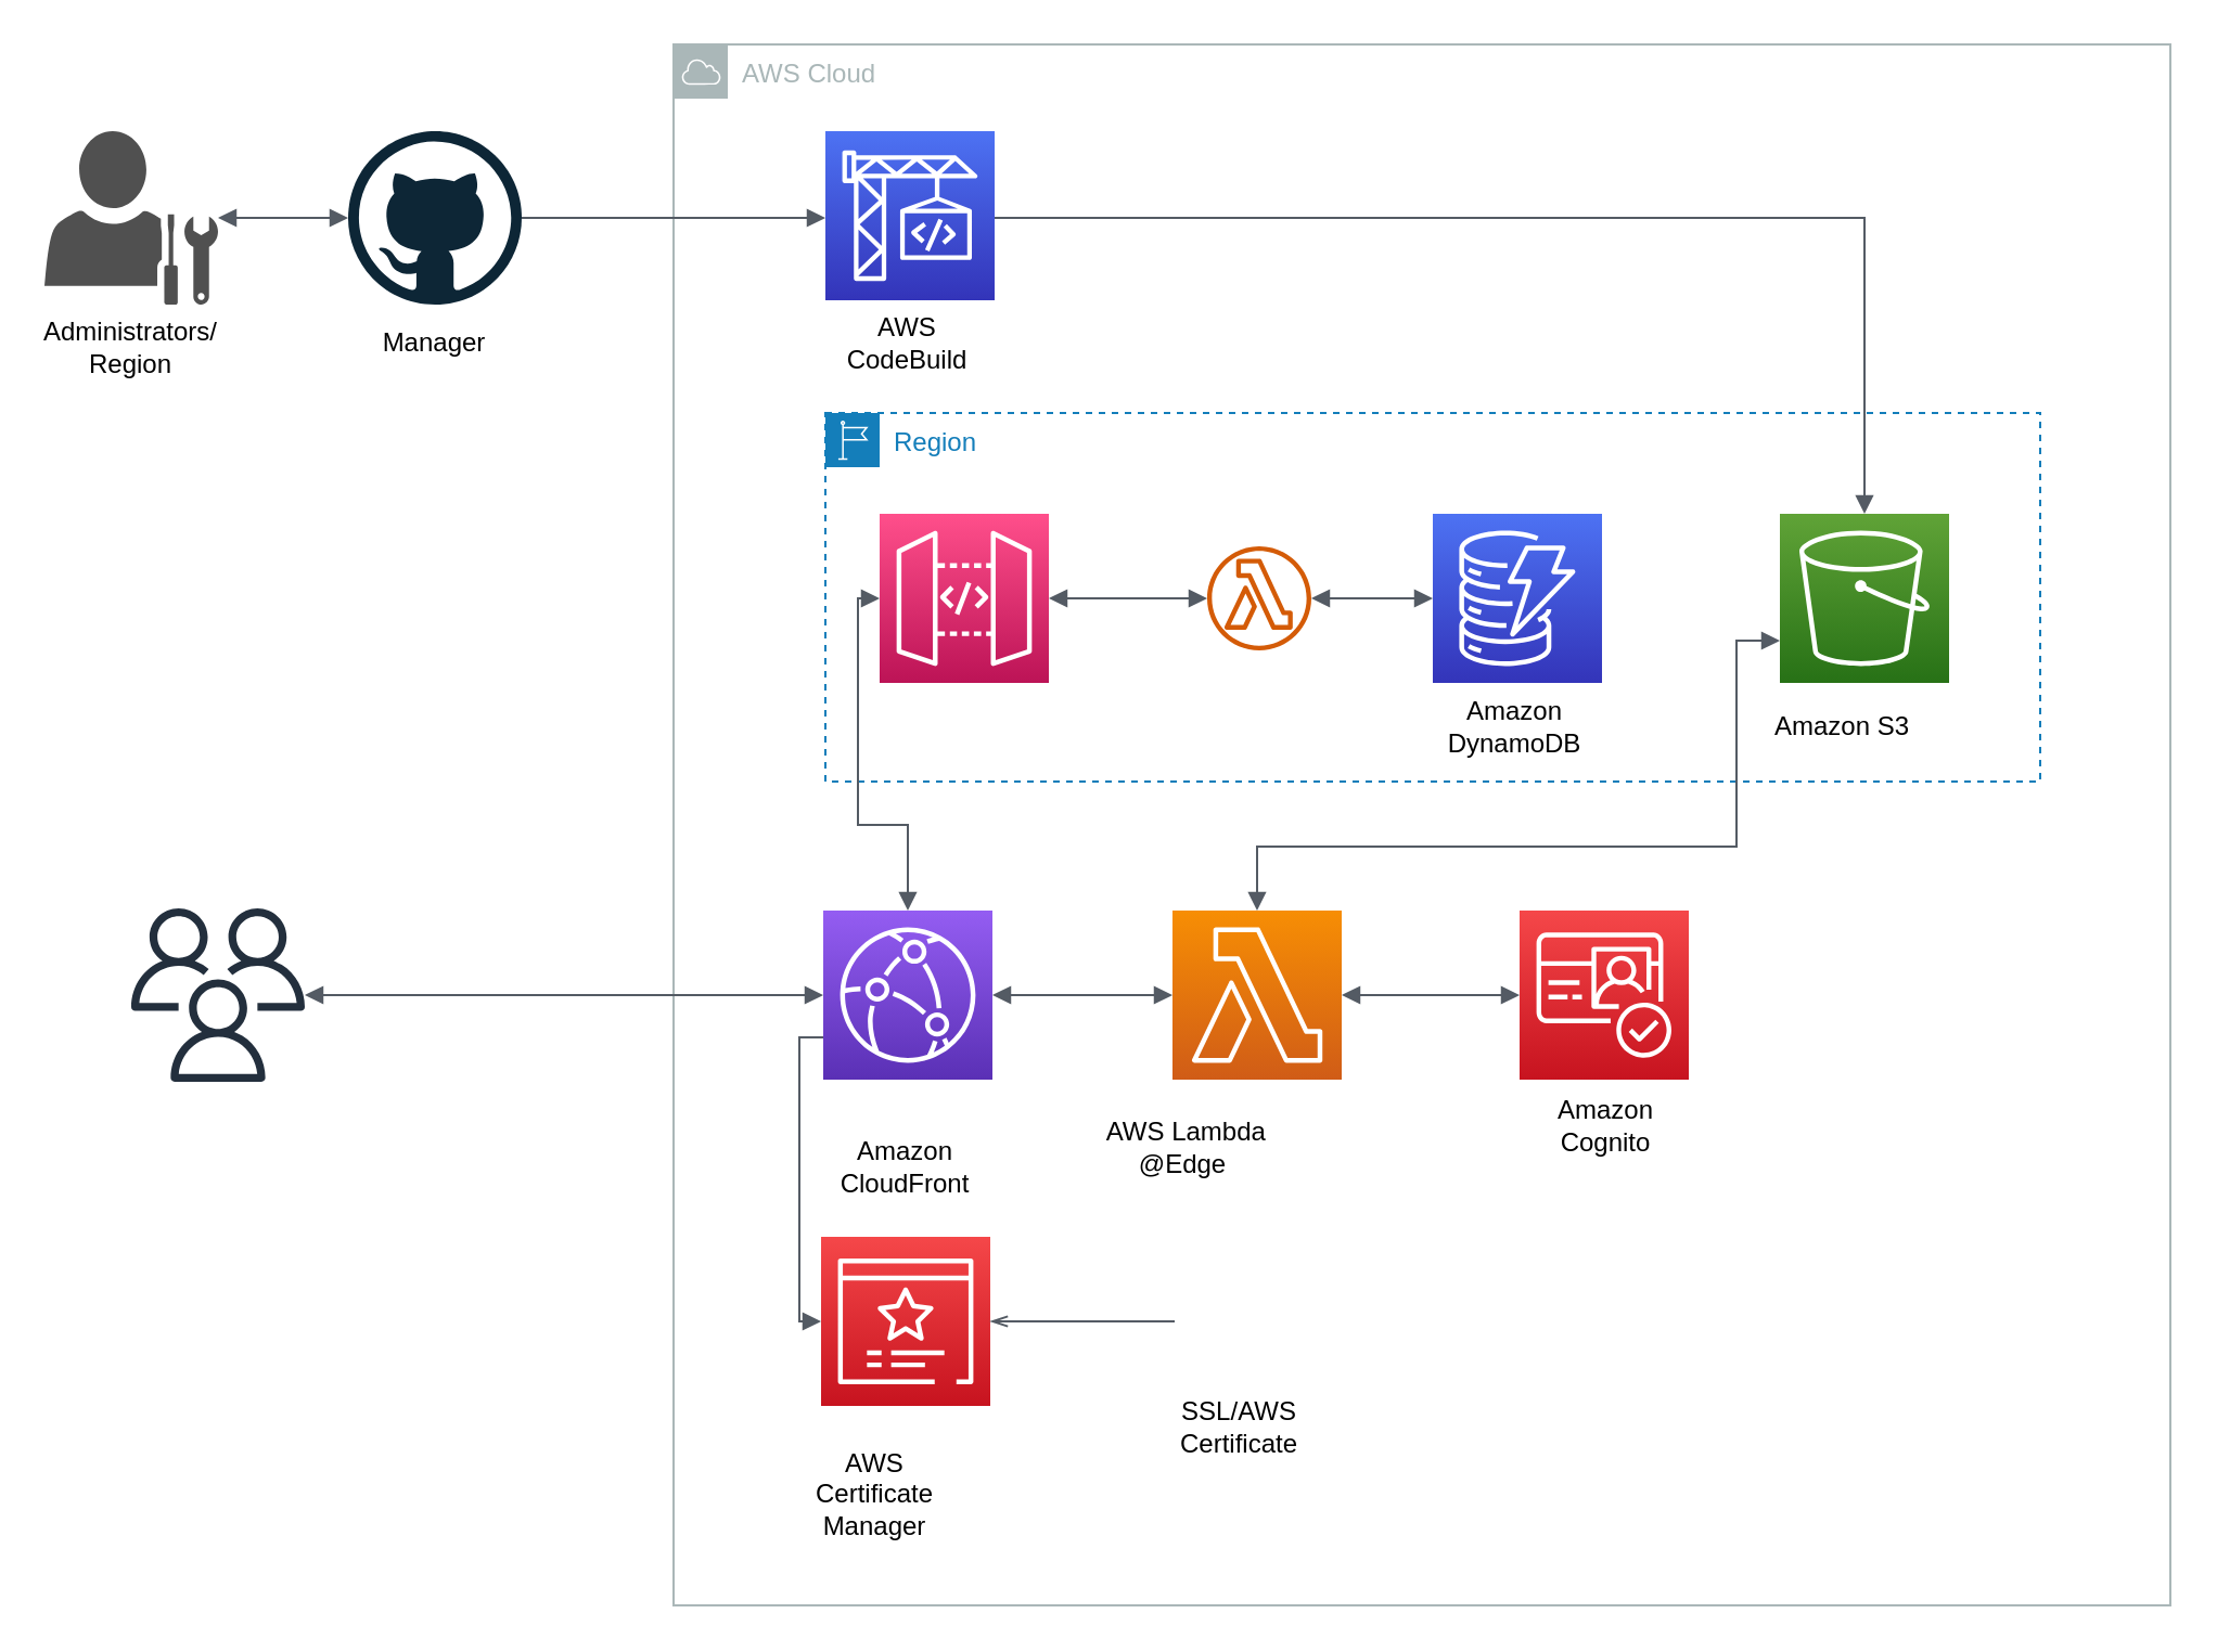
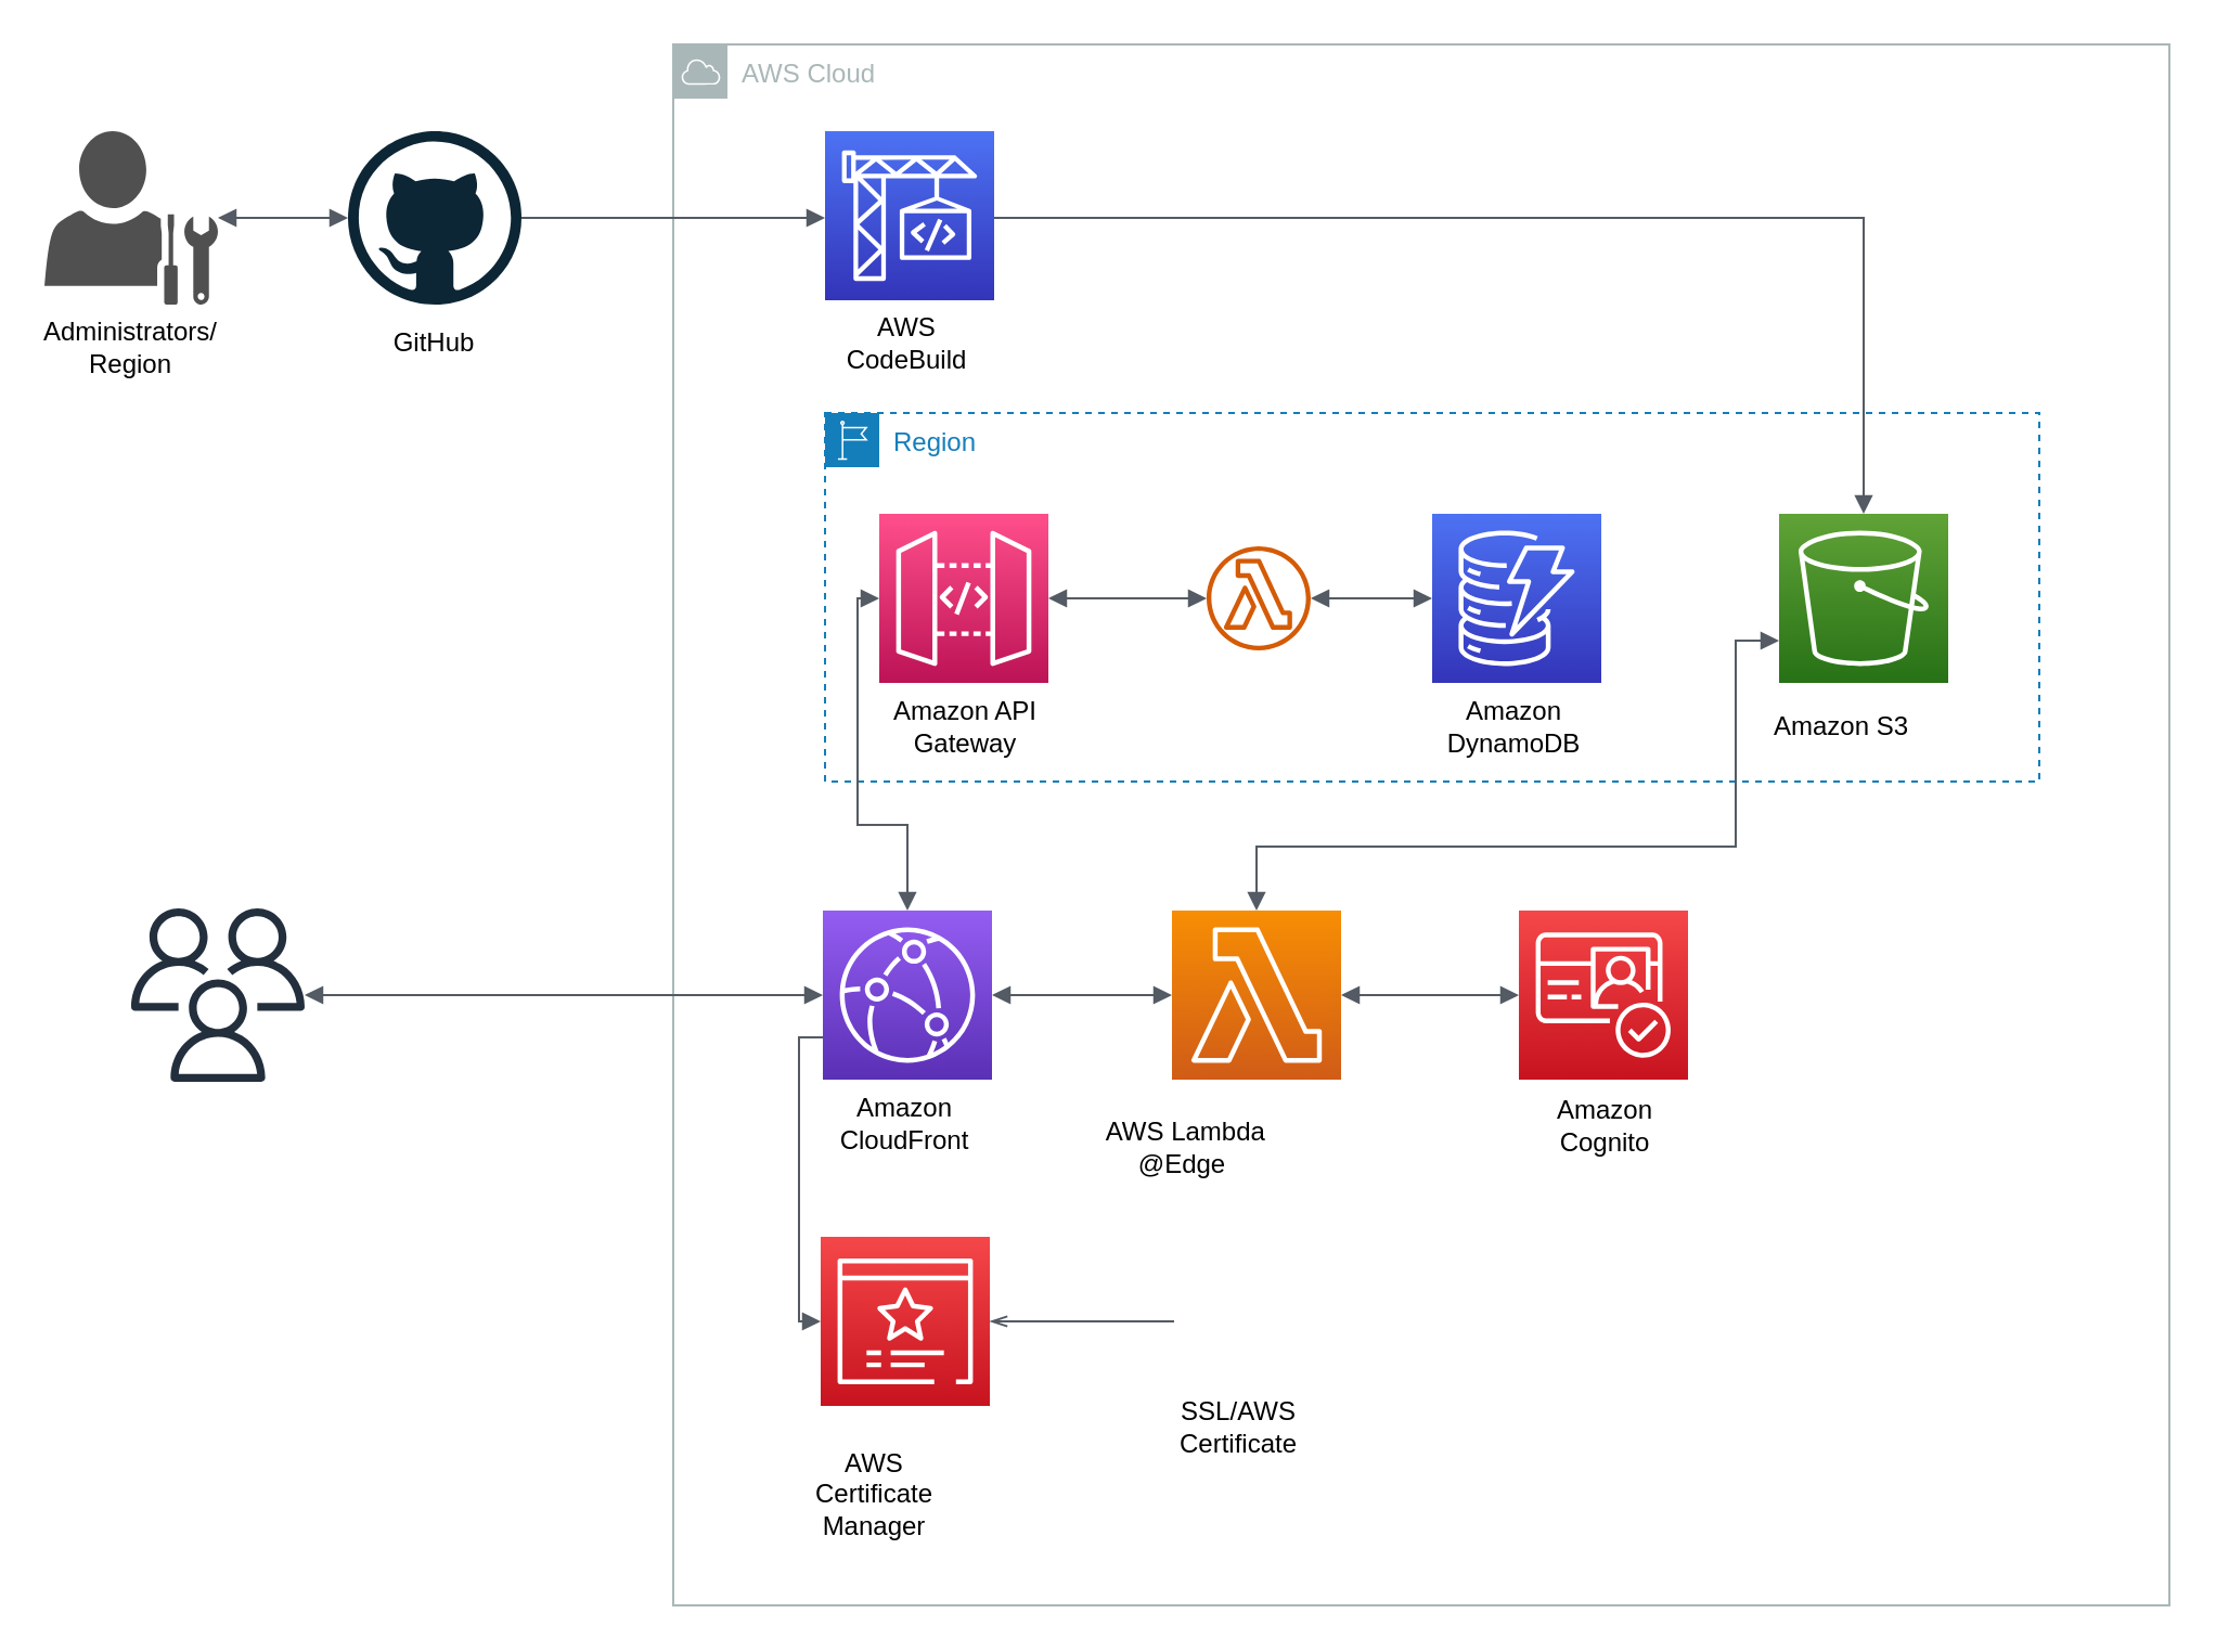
- <mxCell id="12" value="Manager" style="text;html=1;strokeColor=none;fillColor=none;align=center;verticalAlign=middle;whiteSpace=wrap;rounded=0;" vertex="1" parent="1"><mxGeometry x="160" y="138" width="80" height="40" as="geometry" /></mxCell>
+ <mxCell id="12" value="GitHub" style="text;html=1;strokeColor=none;fillColor=none;align=center;verticalAlign=middle;whiteSpace=wrap;rounded=0;" vertex="1" parent="1"><mxGeometry x="160" y="138" width="80" height="40" as="geometry" /></mxCell>
+ <mxCell id="29" value="Amazon API Gateway" style="text;html=1;strokeColor=none;fillColor=none;align=center;verticalAlign=middle;whiteSpace=wrap;rounded=0;" vertex="1" parent="1"><mxGeometry x="405" y="314.5" width="80" height="40" as="geometry" /></mxCell>
- <mxCell id="10" value="Amazon CloudFront" style="text;html=1;strokeColor=none;fillColor=none;align=center;verticalAlign=middle;whiteSpace=wrap;rounded=0;" vertex="1" parent="1"><mxGeometry x="377" y="517.5" width="80" height="40" as="geometry" /></mxCell>
+ <mxCell id="10" value="Amazon CloudFront" style="text;html=1;strokeColor=none;fillColor=none;align=center;verticalAlign=middle;whiteSpace=wrap;rounded=0;" vertex="1" parent="1"><mxGeometry x="377" y="497.5" width="80" height="40" as="geometry" /></mxCell>
